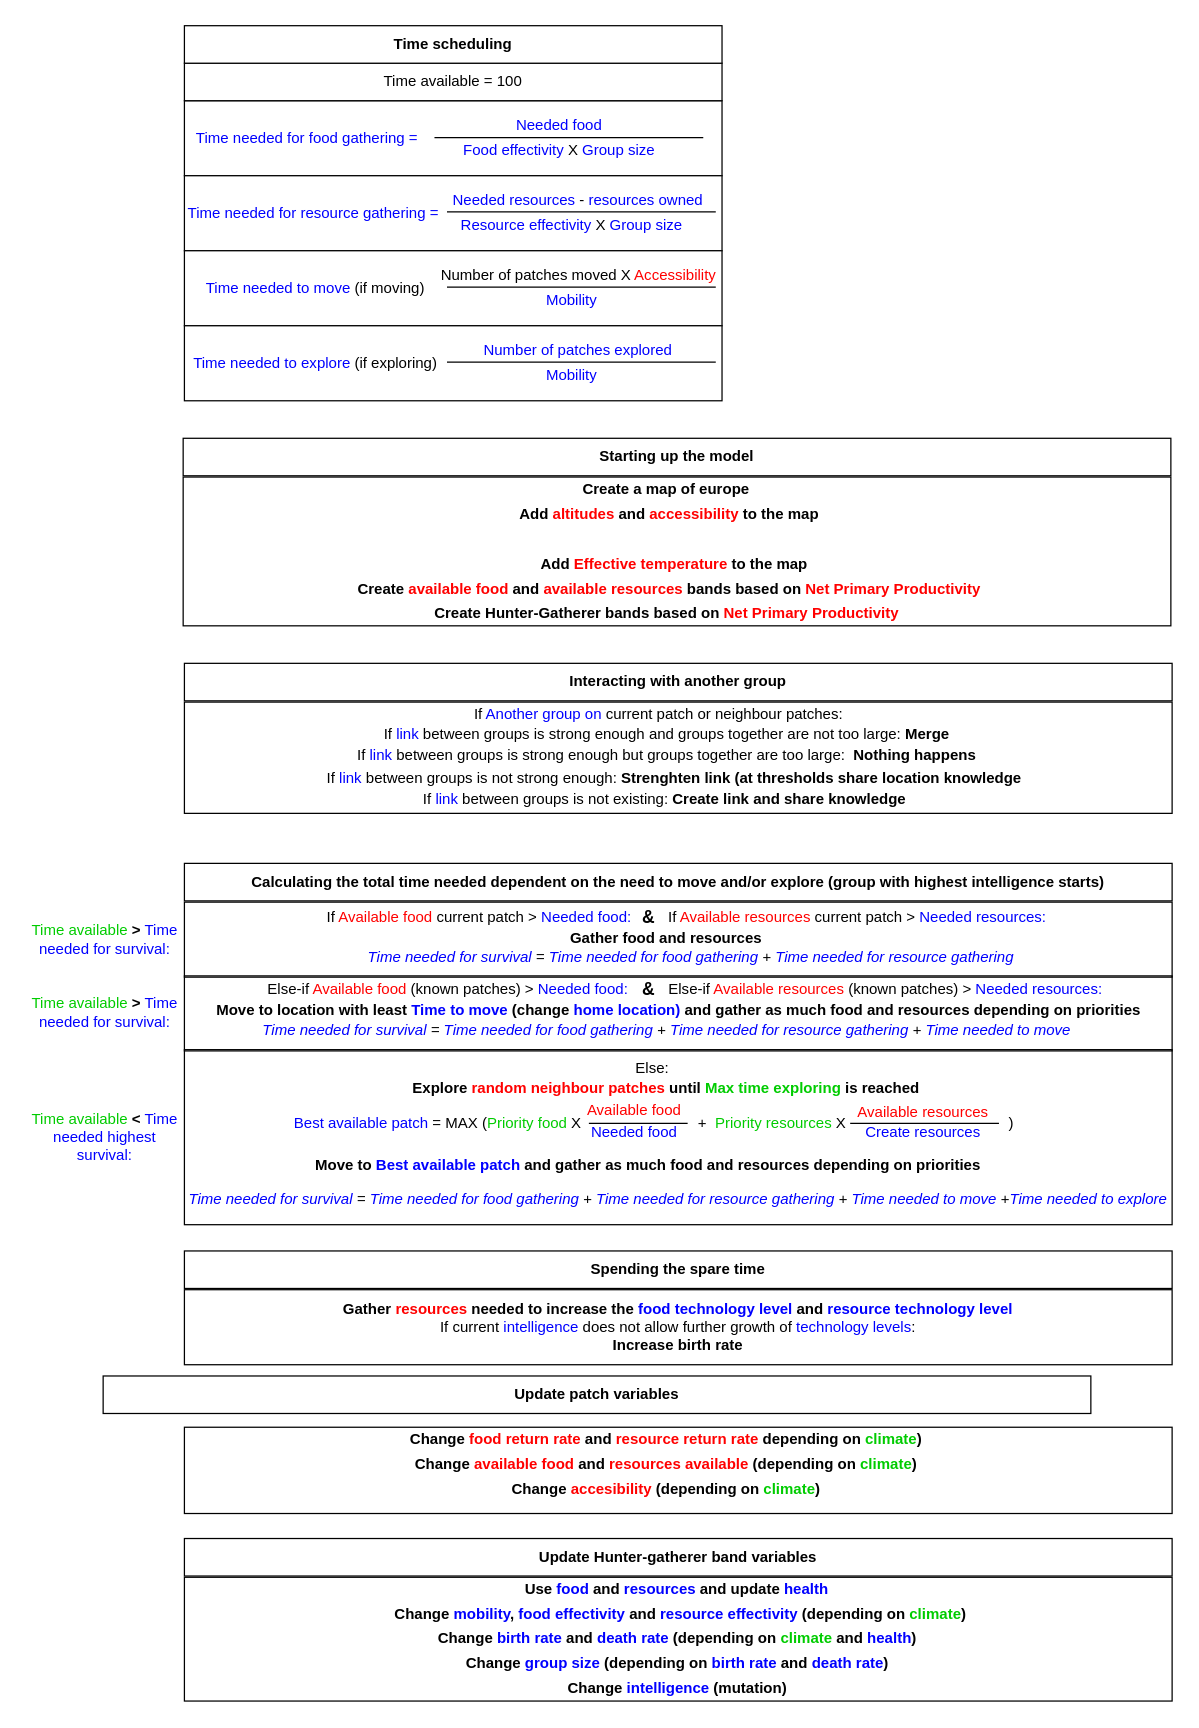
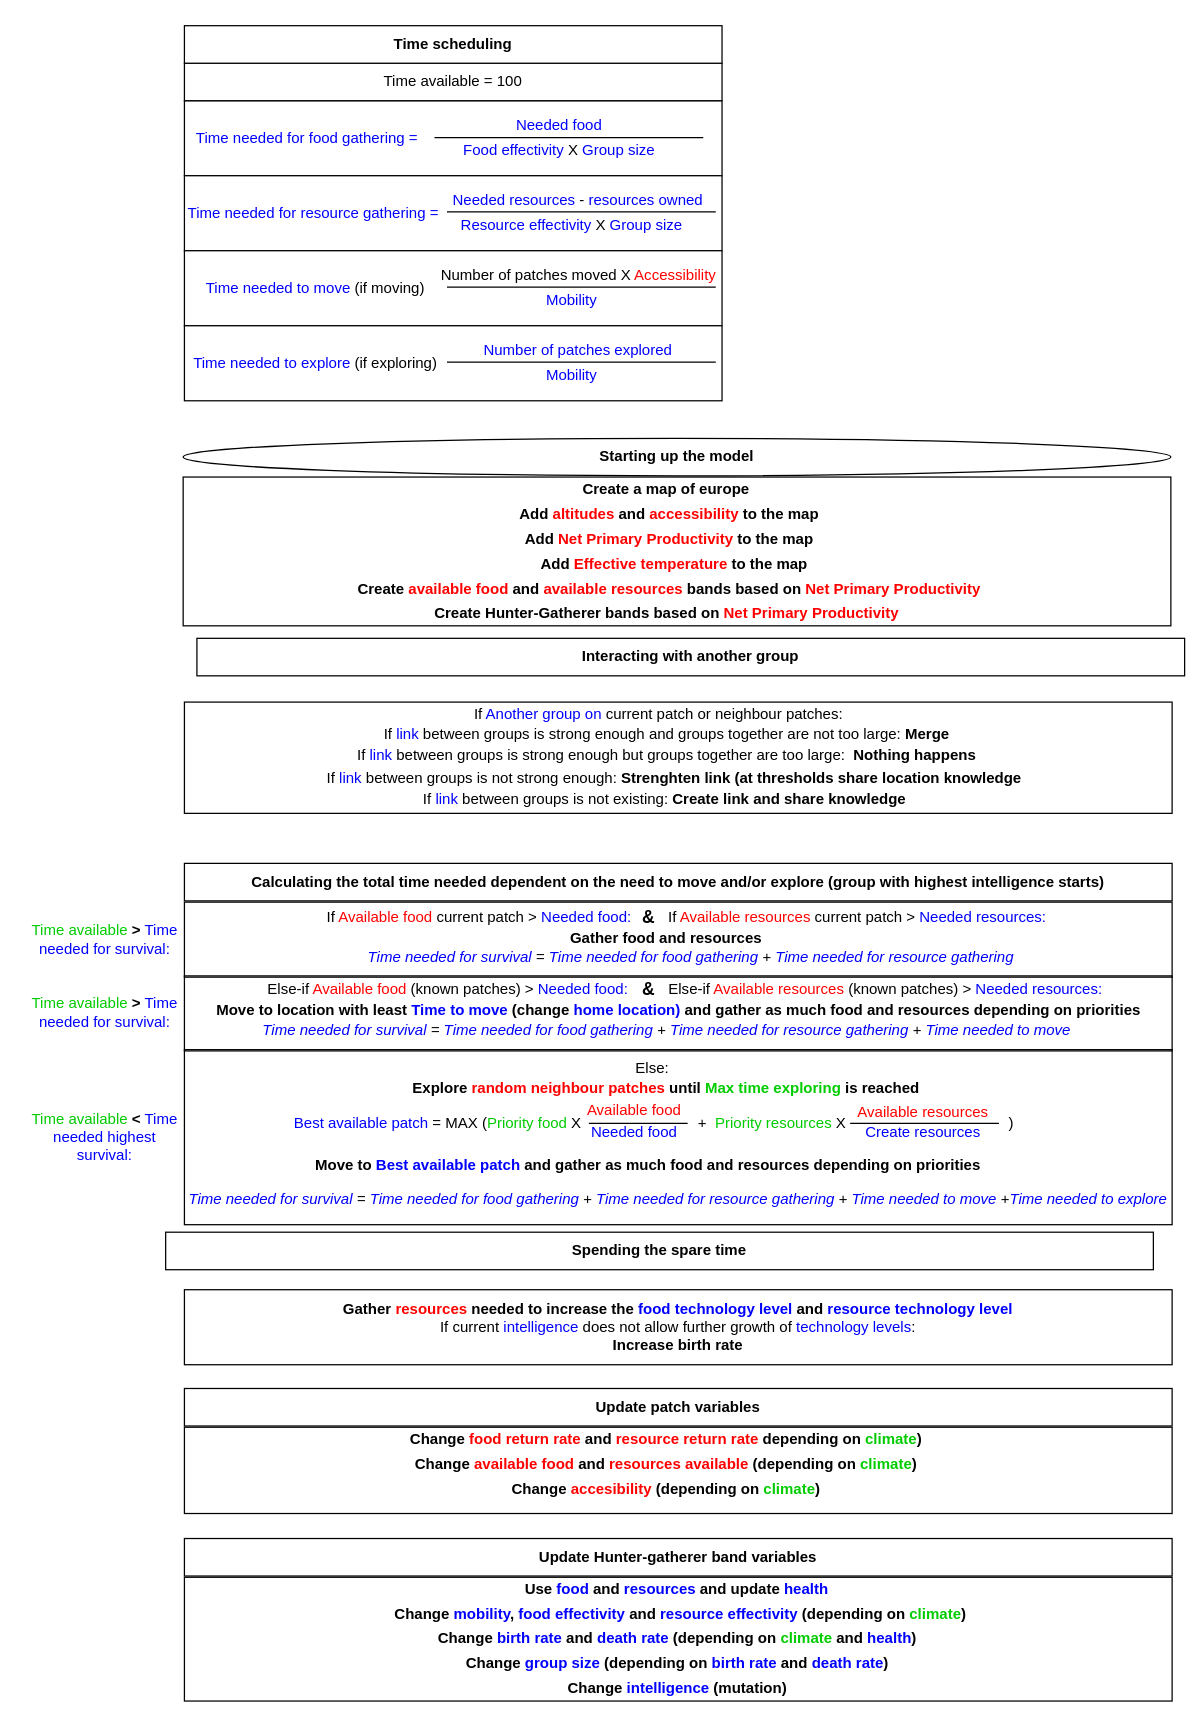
- <mxCell id="75" value="&lt;b&gt;Starting up the model&lt;/b&gt;" style="rounded=0;whiteSpace=wrap;html=1;fillColor=none;gradientColor=none;" vertex="1" parent="1"><mxGeometry x="146" y="350" width="790" height="30" as="geometry" /></mxCell>
+ <mxCell id="75" value="&lt;b&gt;Starting up the model&lt;/b&gt;" style="ellipse;whiteSpace=wrap;html=1;fillColor=none;gradientColor=none;" vertex="1" parent="1"><mxGeometry x="146" y="350" width="790" height="30" as="geometry" /></mxCell>
+ <mxCell id="78" value="&lt;b&gt;Add &lt;font color=&quot;#ff0000&quot;&gt;Net Primary Productivity&amp;nbsp;&lt;/font&gt;to the map&lt;/b&gt;" style="text;html=1;strokeColor=none;fillColor=none;align=center;verticalAlign=middle;whiteSpace=wrap;rounded=0;" vertex="1" parent="1"><mxGeometry x="279" y="420.5" width="512" height="20" as="geometry" /></mxCell>
- <mxCell id="56" value="&lt;b&gt;Interacting with another group&lt;/b&gt;" style="rounded=0;whiteSpace=wrap;html=1;fillColor=none;gradientColor=none;" vertex="1" parent="1"><mxGeometry x="147" y="530" width="790" height="30" as="geometry" /></mxCell>
+ <mxCell id="56" value="&lt;b&gt;Interacting with another group&lt;/b&gt;" style="rounded=0;whiteSpace=wrap;html=1;fillColor=none;gradientColor=none;" vertex="1" parent="1"><mxGeometry x="157" y="510" width="790" height="30" as="geometry" /></mxCell>
- <mxCell id="53" value="&lt;b&gt;Spending the spare time&lt;/b&gt;" style="rounded=0;whiteSpace=wrap;html=1;fillColor=none;gradientColor=none;" vertex="1" parent="1"><mxGeometry x="147" y="1000" width="790" height="30" as="geometry" /></mxCell>
+ <mxCell id="53" value="&lt;b&gt;Spending the spare time&lt;/b&gt;" style="rounded=0;whiteSpace=wrap;html=1;fillColor=none;gradientColor=none;" vertex="1" parent="1"><mxGeometry x="132" y="985" width="790" height="30" as="geometry" /></mxCell>
- <mxCell id="68" value="&lt;b&gt;Update patch variables&lt;/b&gt;" style="rounded=0;whiteSpace=wrap;html=1;fillColor=none;gradientColor=none;" vertex="1" parent="1"><mxGeometry x="82" y="1100" width="790" height="30" as="geometry" /></mxCell>
+ <mxCell id="68" value="&lt;b&gt;Update patch variables&lt;/b&gt;" style="rounded=0;whiteSpace=wrap;html=1;fillColor=none;gradientColor=none;" vertex="1" parent="1"><mxGeometry x="147" y="1110" width="790" height="30" as="geometry" /></mxCell>
